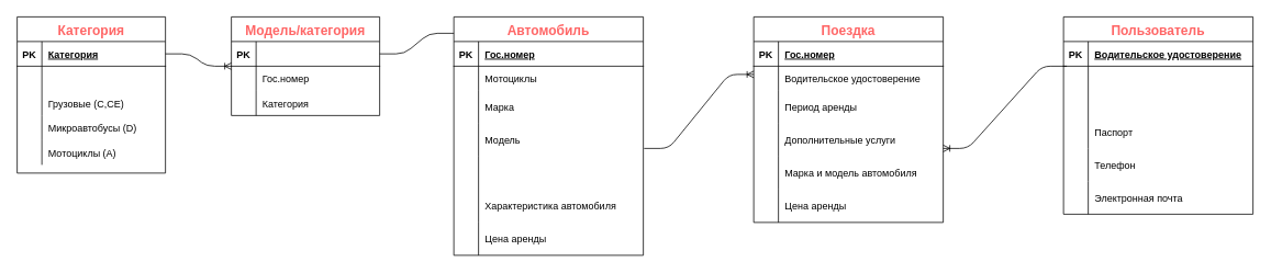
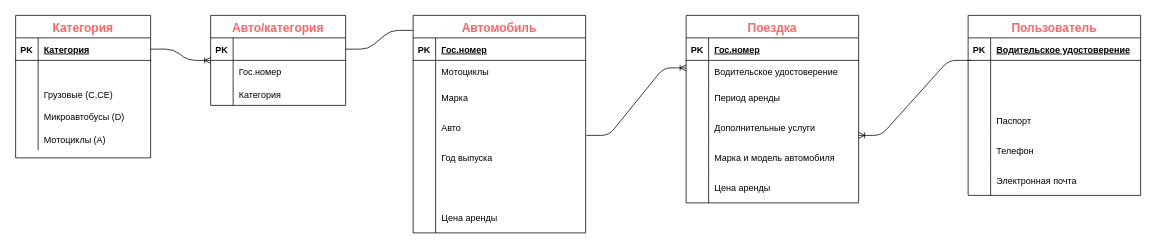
- <mxCell id="80" value="Модель/категория" style="shape=table;startSize=30;container=1;collapsible=1;childLayout=tableLayout;fixedRows=1;rowLines=0;fontStyle=1;align=center;resizeLast=1;fontSize=16;fontColor=#FF6666;" vertex="1" parent="1"><mxGeometry x="280" y="20" width="180" height="120" as="geometry" /></mxCell>
+ <mxCell id="80" value="Авто/категория" style="shape=table;startSize=30;container=1;collapsible=1;childLayout=tableLayout;fixedRows=1;rowLines=0;fontStyle=1;align=center;resizeLast=1;fontSize=16;fontColor=#FF6666;" vertex="1" parent="1"><mxGeometry x="280" y="20" width="180" height="120" as="geometry" /></mxCell>
- <mxCell id="32" value="Модель" style="shape=partialRectangle;connectable=0;fillColor=none;top=0;left=0;bottom=0;right=0;align=left;spacingLeft=6;overflow=hidden;" parent="30" vertex="1"><mxGeometry x="30" width="200" height="40" as="geometry" /></mxCell>
+ <mxCell id="32" value="Авто" style="shape=partialRectangle;connectable=0;fillColor=none;top=0;left=0;bottom=0;right=0;align=left;spacingLeft=6;overflow=hidden;" parent="30" vertex="1"><mxGeometry x="30" width="200" height="40" as="geometry" /></mxCell>
+ <mxCell id="35" value="Год выпуска" style="shape=partialRectangle;connectable=0;fillColor=none;top=0;left=0;bottom=0;right=0;align=left;spacingLeft=6;overflow=hidden;" parent="33" vertex="1"><mxGeometry x="30" width="200" height="40" as="geometry" /></mxCell>
- <mxCell id="38" value="Характеристика автомобиля" style="shape=partialRectangle;connectable=0;fillColor=none;top=0;left=0;bottom=0;right=0;align=left;spacingLeft=6;overflow=hidden;" parent="36" vertex="1"><mxGeometry x="30" width="200" height="40" as="geometry" /></mxCell>
